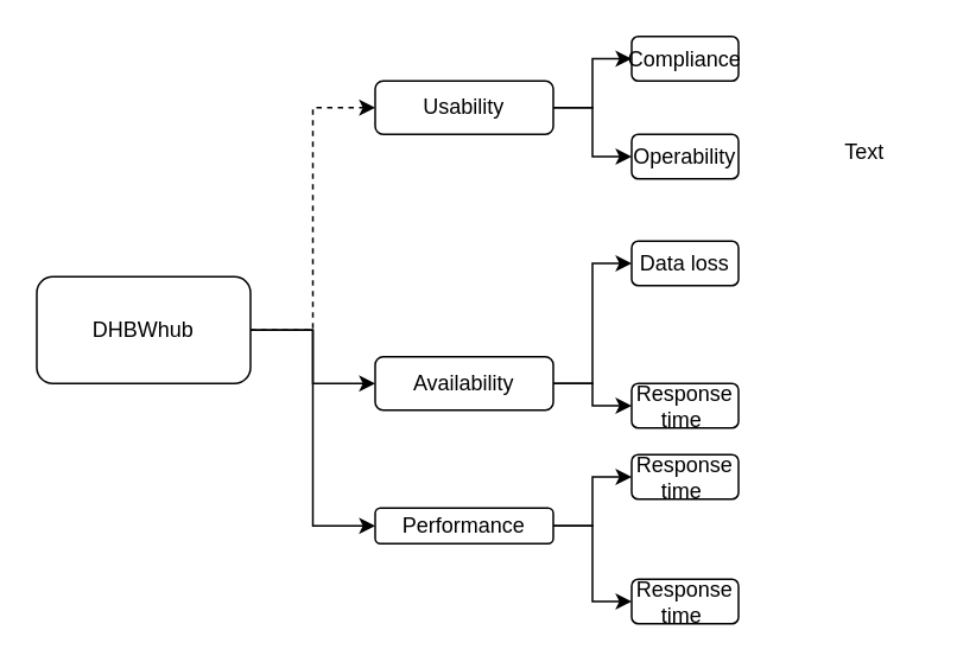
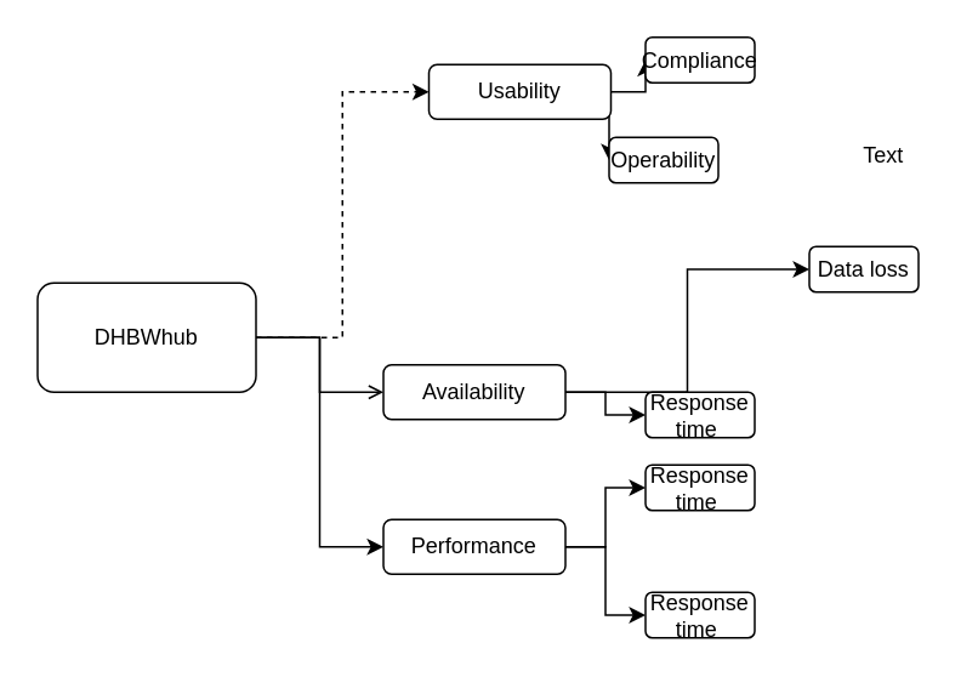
- <mxCell id="8" value="Usability" style="rounded=1;whiteSpace=wrap;html=1;" parent="1" vertex="1"><mxGeometry x="210" y="45" width="100" height="30" as="geometry" /></mxCell>
+ <mxCell id="8" value="Usability" style="rounded=1;whiteSpace=wrap;html=1;" parent="1" vertex="1"><mxGeometry x="235" y="35" width="100" height="30" as="geometry" /></mxCell>
- <mxCell id="17" value="Operability" style="rounded=1;whiteSpace=wrap;html=1;" parent="1" vertex="1"><mxGeometry x="354" y="75" width="60" height="25" as="geometry" /></mxCell>
+ <mxCell id="17" value="Operability" style="rounded=1;whiteSpace=wrap;html=1;" parent="1" vertex="1"><mxGeometry x="334" y="75" width="60" height="25" as="geometry" /></mxCell>
- <mxCell id="18" value="Data loss" style="rounded=1;whiteSpace=wrap;html=1;" parent="1" vertex="1"><mxGeometry x="354" y="135" width="60" height="25" as="geometry" /></mxCell>
+ <mxCell id="18" value="Data loss" style="rounded=1;whiteSpace=wrap;html=1;" parent="1" vertex="1"><mxGeometry x="444" y="135" width="60" height="25" as="geometry" /></mxCell>
- <mxCell id="3" style="edgeStyle=orthogonalEdgeStyle;rounded=0;orthogonalLoop=1;jettySize=auto;html=1;exitX=1;exitY=0.5;exitDx=0;exitDy=0;entryX=0;entryY=0.5;entryDx=0;entryDy=0;" parent="1" source="5" target="11" edge="1"><mxGeometry relative="1" as="geometry" /></mxCell>
+ <mxCell id="3" style="edgeStyle=orthogonalEdgeStyle;rounded=0;orthogonalLoop=1;jettySize=auto;html=1;exitX=1;exitY=0.5;exitDx=0;exitDy=0;entryX=0;entryY=0.5;entryDx=0;entryDy=0;endArrow=open;" parent="1" source="5" target="11" edge="1"><mxGeometry relative="1" as="geometry" /></mxCell>
- <mxCell id="14" value="Performance" style="rounded=1;whiteSpace=wrap;html=1;" parent="1" vertex="1"><mxGeometry x="210" y="285" width="100" height="20" as="geometry" /></mxCell>
+ <mxCell id="14" value="Performance" style="rounded=1;whiteSpace=wrap;html=1;" parent="1" vertex="1"><mxGeometry x="210" y="285" width="100" height="30" as="geometry" /></mxCell>
